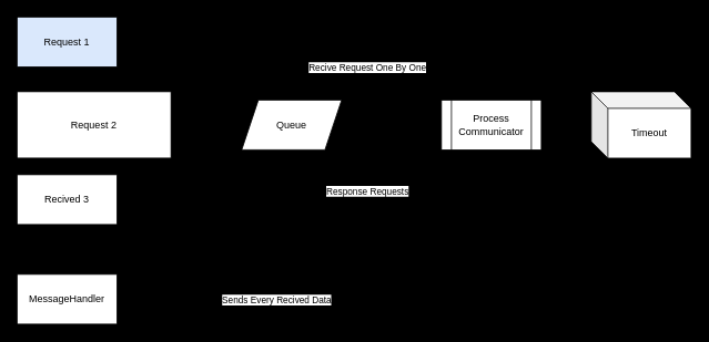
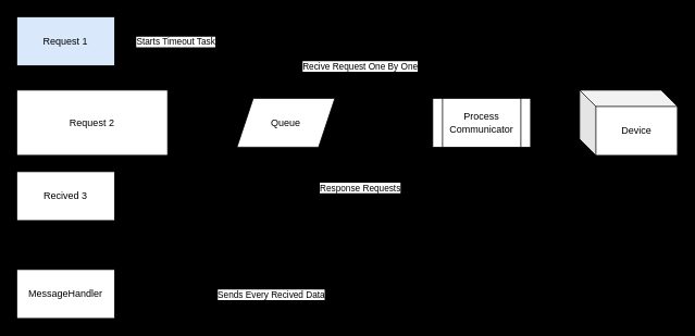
+ <mxCell id="2" style="edgeStyle=orthogonalEdgeStyle;rounded=1;orthogonalLoop=1;jettySize=auto;html=1;exitX=1;exitY=0.5;exitDx=0;exitDy=0;entryX=0.25;entryY=0;entryDx=0;entryDy=0;curved=0;" parent="1" source="4" target="18" edge="1"><mxGeometry relative="1" as="geometry" /></mxCell>
+ <mxCell id="3" value="Starts Timeout Task" style="edgeLabel;html=1;align=center;verticalAlign=middle;resizable=0;points=[];" vertex="1" connectable="0" parent="2"><mxGeometry x="-0.408" relative="1" as="geometry"><mxPoint as="offset" /></mxGeometry></mxCell>
- <mxCell id="20" value="Timeout" style="shape=cube;whiteSpace=wrap;html=1;boundedLbl=1;backgroundOutline=1;darkOpacity=0.05;darkOpacity2=0.1;" parent="1" vertex="1"><mxGeometry x="710" y="110" width="120" height="80" as="geometry" /></mxCell>
+ <mxCell id="20" value="Device" style="shape=cube;whiteSpace=wrap;html=1;boundedLbl=1;backgroundOutline=1;darkOpacity=0.05;darkOpacity2=0.1;" parent="1" vertex="1"><mxGeometry x="710" y="110" width="120" height="80" as="geometry" /></mxCell>
